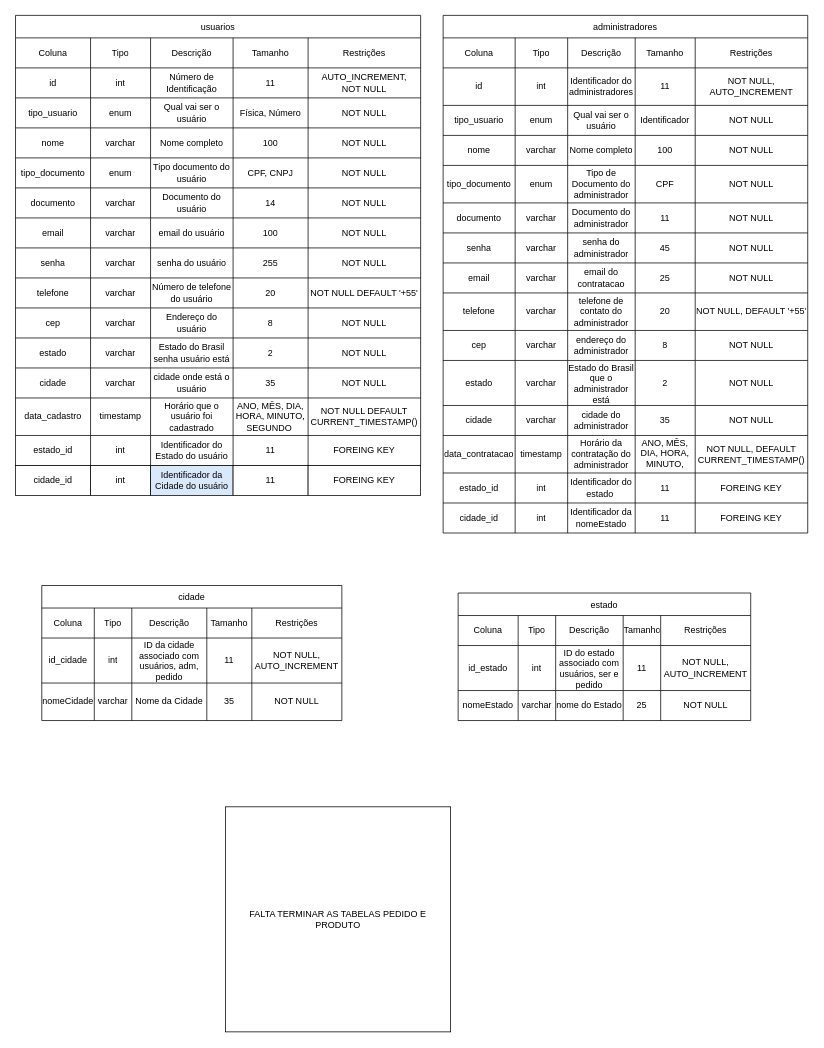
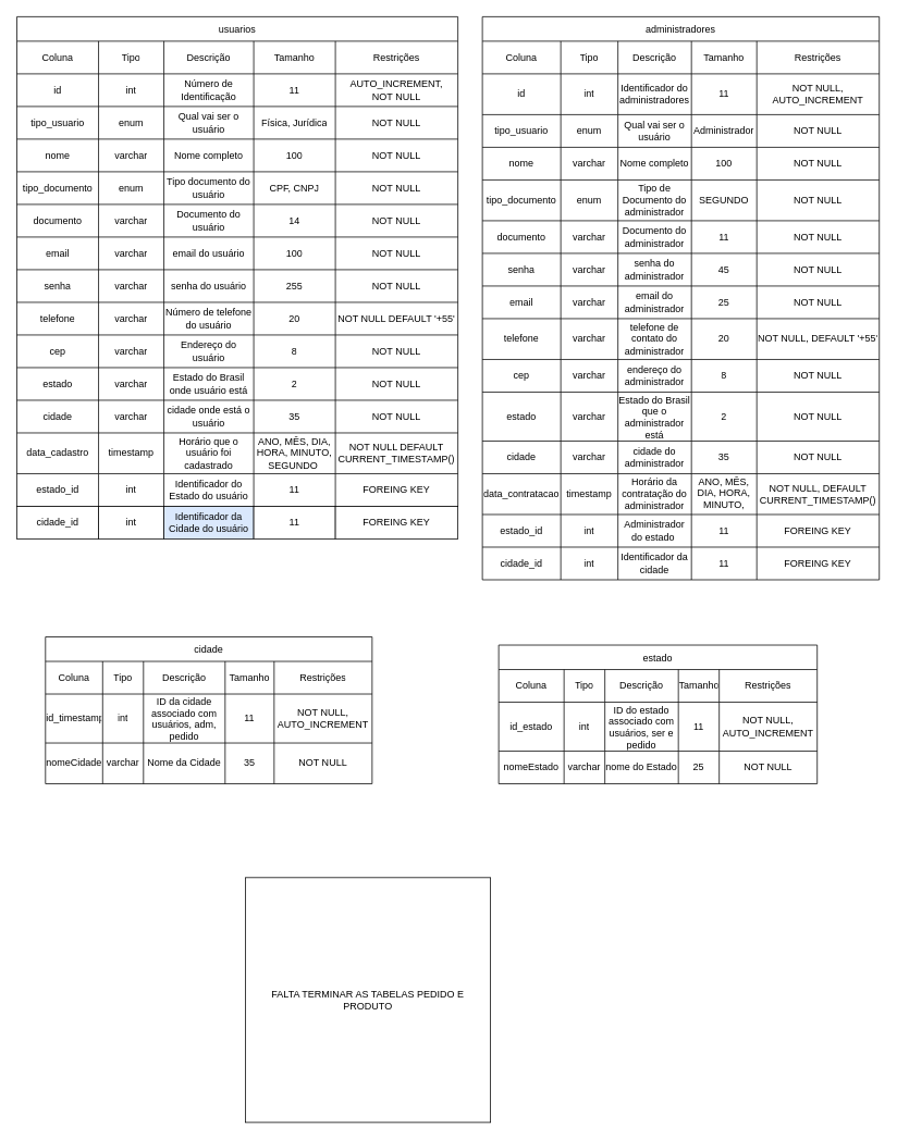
- <mxCell id="19" value="Física, Número" style="shape=partialRectangle;html=1;whiteSpace=wrap;connectable=0;strokeColor=inherit;overflow=hidden;fillColor=none;top=0;left=0;bottom=0;right=0;pointerEvents=1;" parent="15" vertex="1"><mxGeometry x="290" width="100" height="40" as="geometry"><mxRectangle width="100" height="40" as="alternateBounds" /></mxGeometry></mxCell>
+ <mxCell id="19" value="Física, Jurídica" style="shape=partialRectangle;html=1;whiteSpace=wrap;connectable=0;strokeColor=inherit;overflow=hidden;fillColor=none;top=0;left=0;bottom=0;right=0;pointerEvents=1;" parent="15" vertex="1"><mxGeometry x="290" width="100" height="40" as="geometry"><mxRectangle width="100" height="40" as="alternateBounds" /></mxGeometry></mxCell>
- <mxCell id="109" value="Identificador" style="shape=partialRectangle;html=1;whiteSpace=wrap;connectable=0;strokeColor=inherit;overflow=hidden;fillColor=none;top=0;left=0;bottom=0;right=0;pointerEvents=1;" vertex="1" parent="105"><mxGeometry x="256" width="80" height="40" as="geometry"><mxRectangle width="80" height="40" as="alternateBounds" /></mxGeometry></mxCell>
+ <mxCell id="109" value="Administrador" style="shape=partialRectangle;html=1;whiteSpace=wrap;connectable=0;strokeColor=inherit;overflow=hidden;fillColor=none;top=0;left=0;bottom=0;right=0;pointerEvents=1;" vertex="1" parent="105"><mxGeometry x="256" width="80" height="40" as="geometry"><mxRectangle width="80" height="40" as="alternateBounds" /></mxGeometry></mxCell>
- <mxCell id="121" value="CPF" style="shape=partialRectangle;html=1;whiteSpace=wrap;connectable=0;strokeColor=inherit;overflow=hidden;fillColor=none;top=0;left=0;bottom=0;right=0;pointerEvents=1;" vertex="1" parent="117"><mxGeometry x="256" width="80" height="50" as="geometry"><mxRectangle width="80" height="50" as="alternateBounds" /></mxGeometry></mxCell>
+ <mxCell id="121" value="SEGUNDO" style="shape=partialRectangle;html=1;whiteSpace=wrap;connectable=0;strokeColor=inherit;overflow=hidden;fillColor=none;top=0;left=0;bottom=0;right=0;pointerEvents=1;" vertex="1" parent="117"><mxGeometry x="256" width="80" height="50" as="geometry"><mxRectangle width="80" height="50" as="alternateBounds" /></mxGeometry></mxCell>
- <mxCell id="138" value="email do contratacao" style="shape=partialRectangle;html=1;whiteSpace=wrap;connectable=0;strokeColor=inherit;overflow=hidden;fillColor=none;top=0;left=0;bottom=0;right=0;pointerEvents=1;" vertex="1" parent="135"><mxGeometry x="166" width="90" height="40" as="geometry"><mxRectangle width="90" height="40" as="alternateBounds" /></mxGeometry></mxCell>
+ <mxCell id="138" value="email do administrador" style="shape=partialRectangle;html=1;whiteSpace=wrap;connectable=0;strokeColor=inherit;overflow=hidden;fillColor=none;top=0;left=0;bottom=0;right=0;pointerEvents=1;" vertex="1" parent="135"><mxGeometry x="166" width="90" height="40" as="geometry"><mxRectangle width="90" height="40" as="alternateBounds" /></mxGeometry></mxCell>
- <mxCell id="66" value="Estado do Brasil senha usuário está" style="shape=partialRectangle;html=1;whiteSpace=wrap;connectable=0;strokeColor=inherit;overflow=hidden;fillColor=none;top=0;left=0;bottom=0;right=0;pointerEvents=1;" parent="63" vertex="1"><mxGeometry x="180" width="110" height="40" as="geometry"><mxRectangle width="110" height="40" as="alternateBounds" /></mxGeometry></mxCell>
+ <mxCell id="66" value="Estado do Brasil onde usuário está" style="shape=partialRectangle;html=1;whiteSpace=wrap;connectable=0;strokeColor=inherit;overflow=hidden;fillColor=none;top=0;left=0;bottom=0;right=0;pointerEvents=1;" parent="63" vertex="1"><mxGeometry x="180" width="110" height="40" as="geometry"><mxRectangle width="110" height="40" as="alternateBounds" /></mxGeometry></mxCell>
- <mxCell id="174" value="Identificador do estado&amp;nbsp;" style="shape=partialRectangle;html=1;whiteSpace=wrap;connectable=0;strokeColor=inherit;overflow=hidden;fillColor=none;top=0;left=0;bottom=0;right=0;pointerEvents=1;" vertex="1" parent="171"><mxGeometry x="166" width="90" height="40" as="geometry"><mxRectangle width="90" height="40" as="alternateBounds" /></mxGeometry></mxCell>
+ <mxCell id="174" value="Administrador do estado&amp;nbsp;" style="shape=partialRectangle;html=1;whiteSpace=wrap;connectable=0;strokeColor=inherit;overflow=hidden;fillColor=none;top=0;left=0;bottom=0;right=0;pointerEvents=1;" vertex="1" parent="171"><mxGeometry x="166" width="90" height="40" as="geometry"><mxRectangle width="90" height="40" as="alternateBounds" /></mxGeometry></mxCell>
- <mxCell id="180" value="Identificador da nomeEstado" style="shape=partialRectangle;html=1;whiteSpace=wrap;connectable=0;strokeColor=inherit;overflow=hidden;fillColor=none;top=0;left=0;bottom=0;right=0;pointerEvents=1;" vertex="1" parent="177"><mxGeometry x="166" width="90" height="40" as="geometry"><mxRectangle width="90" height="40" as="alternateBounds" /></mxGeometry></mxCell>
+ <mxCell id="180" value="Identificador da cidade" style="shape=partialRectangle;html=1;whiteSpace=wrap;connectable=0;strokeColor=inherit;overflow=hidden;fillColor=none;top=0;left=0;bottom=0;right=0;pointerEvents=1;" vertex="1" parent="177"><mxGeometry x="166" width="90" height="40" as="geometry"><mxRectangle width="90" height="40" as="alternateBounds" /></mxGeometry></mxCell>
- <mxCell id="191" value="id_cidade" style="shape=partialRectangle;html=1;whiteSpace=wrap;connectable=0;strokeColor=inherit;overflow=hidden;fillColor=none;top=0;left=0;bottom=0;right=0;pointerEvents=1;" vertex="1" parent="190"><mxGeometry width="70" height="60" as="geometry"><mxRectangle width="70" height="60" as="alternateBounds" /></mxGeometry></mxCell>
+ <mxCell id="191" value="id_timestamp" style="shape=partialRectangle;html=1;whiteSpace=wrap;connectable=0;strokeColor=inherit;overflow=hidden;fillColor=none;top=0;left=0;bottom=0;right=0;pointerEvents=1;" vertex="1" parent="190"><mxGeometry width="70" height="60" as="geometry"><mxRectangle width="70" height="60" as="alternateBounds" /></mxGeometry></mxCell>
